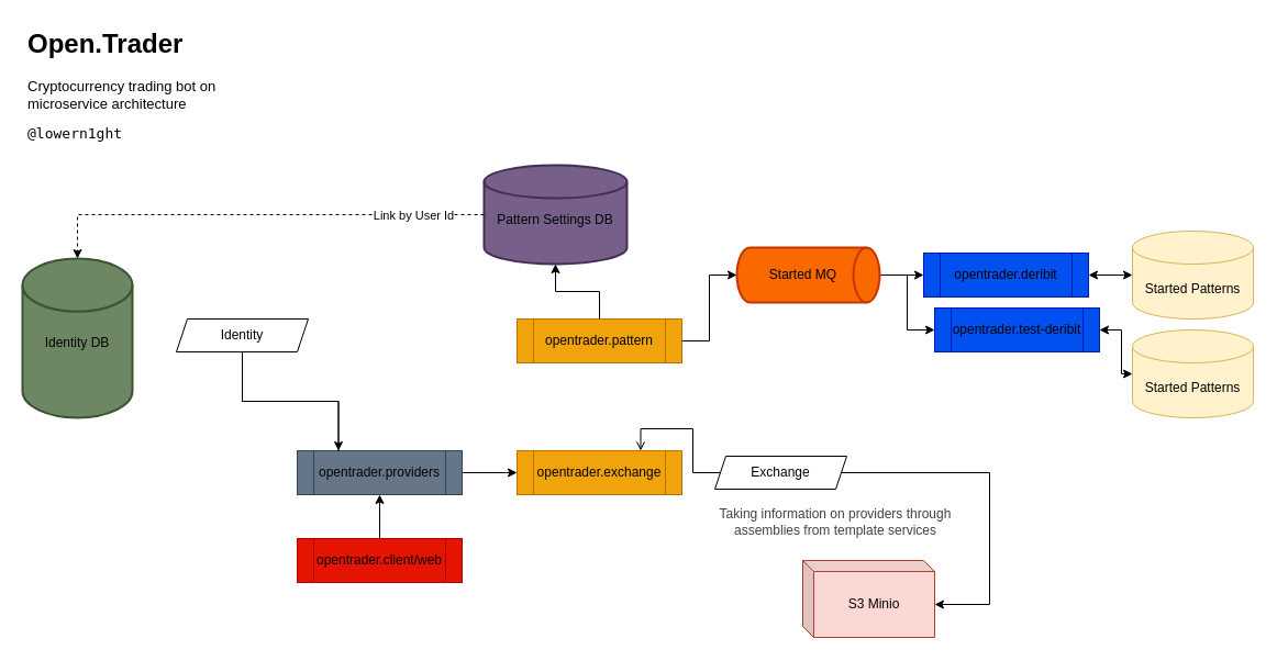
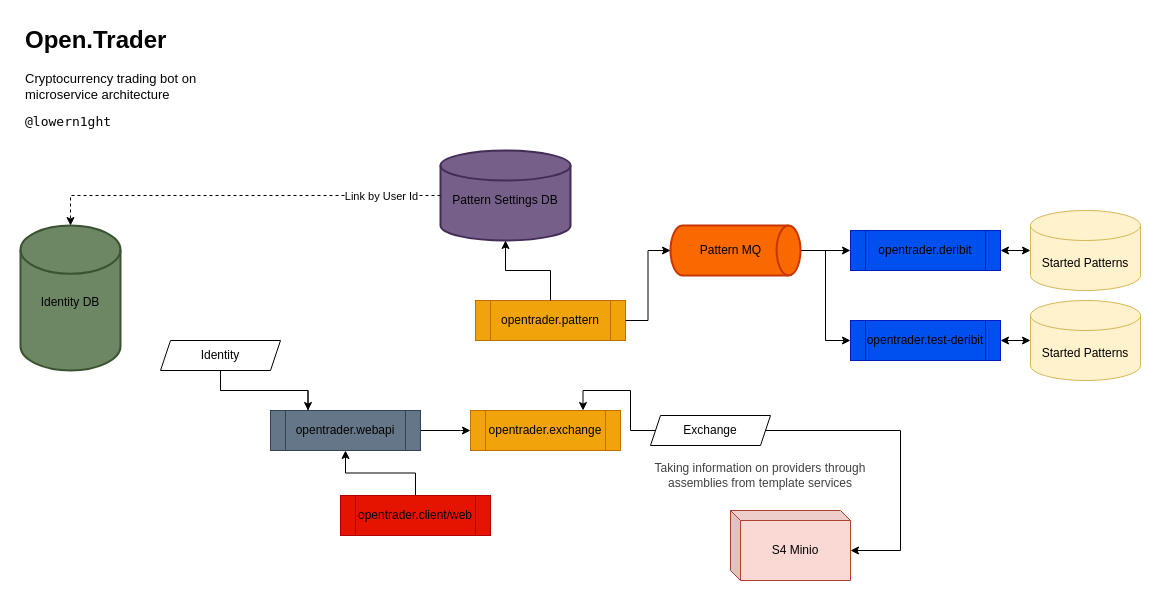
- <mxCell id="18" value="Started MQ" style="strokeWidth=2;html=1;shape=mxgraph.flowchart.direct_data;whiteSpace=wrap;spacingRight=9;fillColor=#fa6800;fontColor=#030303;strokeColor=#C73500;" parent="1" vertex="1"><mxGeometry x="670" y="225" width="130" height="50" as="geometry" /></mxCell>
+ <mxCell id="18" value="Pattern MQ" style="strokeWidth=2;html=1;shape=mxgraph.flowchart.direct_data;whiteSpace=wrap;spacingRight=9;fillColor=#fa6800;fontColor=#030303;strokeColor=#C73500;" parent="1" vertex="1"><mxGeometry x="670" y="225" width="130" height="50" as="geometry" /></mxCell>
- <mxCell id="21" value="opentrader.deribit" style="shape=process;whiteSpace=wrap;html=1;backgroundOutline=1;fillColor=#0050ef;strokeColor=#001DBC;fontColor=#030303;" parent="1" vertex="1"><mxGeometry x="840" y="230" width="150" height="40" as="geometry" /></mxCell>
+ <mxCell id="21" value="opentrader.deribit" style="shape=process;whiteSpace=wrap;html=1;backgroundOutline=1;fillColor=#0050ef;strokeColor=#001DBC;fontColor=#030303;" parent="1" vertex="1"><mxGeometry x="850" y="230" width="150" height="40" as="geometry" /></mxCell>
- <mxCell id="23" value="opentrader.test-deribit" style="shape=process;whiteSpace=wrap;html=1;backgroundOutline=1;fillColor=#0050ef;strokeColor=#001DBC;fontColor=#030303;" parent="1" vertex="1"><mxGeometry x="850" y="280" width="150" height="40" as="geometry" /></mxCell>
+ <mxCell id="23" value="opentrader.test-deribit" style="shape=process;whiteSpace=wrap;html=1;backgroundOutline=1;fillColor=#0050ef;strokeColor=#001DBC;fontColor=#030303;" parent="1" vertex="1"><mxGeometry x="850" y="320" width="150" height="40" as="geometry" /></mxCell>
- <mxCell id="8" value="Identity" style="shape=parallelogram;perimeter=parallelogramPerimeter;whiteSpace=wrap;html=1;fixedSize=1;size=10;fontColor=#030303;" parent="1" vertex="1"><mxGeometry x="160" y="290" width="120" height="30" as="geometry" /></mxCell>
+ <mxCell id="8" value="Identity" style="shape=parallelogram;perimeter=parallelogramPerimeter;whiteSpace=wrap;html=1;fixedSize=1;size=10;fontColor=#030303;" parent="1" vertex="1"><mxGeometry x="160" y="340" width="120" height="30" as="geometry" /></mxCell>
- <mxCell id="13" value="Identity DB" style="strokeWidth=2;html=1;shape=mxgraph.flowchart.database;whiteSpace=wrap;verticalAlign=middle;fillColor=#6d8764;fontColor=#030303;strokeColor=#3A5431;spacing=2;spacingTop=9;" parent="1" vertex="1"><mxGeometry x="20" y="235" width="100" height="145" as="geometry" /></mxCell>
+ <mxCell id="13" value="Identity DB" style="strokeWidth=2;html=1;shape=mxgraph.flowchart.database;whiteSpace=wrap;verticalAlign=middle;fillColor=#6d8764;fontColor=#030303;strokeColor=#3A5431;spacing=2;spacingTop=9;" parent="1" vertex="1"><mxGeometry x="20" y="225" width="100" height="145" as="geometry" /></mxCell>
- <mxCell id="12" value="opentrader.pattern" style="shape=process;whiteSpace=wrap;html=1;backgroundOutline=1;fillColor=#f0a30a;strokeColor=#BD7000;fontColor=#030303;" parent="1" vertex="1"><mxGeometry x="470" y="290" width="150" height="40" as="geometry" /></mxCell>
+ <mxCell id="12" value="opentrader.pattern" style="shape=process;whiteSpace=wrap;html=1;backgroundOutline=1;fillColor=#f0a30a;strokeColor=#BD7000;fontColor=#030303;" parent="1" vertex="1"><mxGeometry x="475" y="300" width="150" height="40" as="geometry" /></mxCell>
- <mxCell id="9" style="edgeStyle=orthogonalEdgeStyle;rounded=0;orthogonalLoop=1;jettySize=auto;html=1;entryX=0.75;entryY=0;entryDx=0;entryDy=0;fontColor=#030303;endArrow=open;" parent="1" source="10" target="11" edge="1"><mxGeometry relative="1" as="geometry" /></mxCell>
+ <mxCell id="9" style="edgeStyle=orthogonalEdgeStyle;rounded=0;orthogonalLoop=1;jettySize=auto;html=1;entryX=0.75;entryY=0;entryDx=0;entryDy=0;fontColor=#030303;" parent="1" source="10" target="11" edge="1"><mxGeometry relative="1" as="geometry" /></mxCell>
- <mxCell id="5" value="opentrader.providers" style="shape=process;whiteSpace=wrap;html=1;backgroundOutline=1;fillColor=#647687;strokeColor=#314354;fontColor=#030303;" parent="1" vertex="1"><mxGeometry x="270" y="410" width="150" height="40" as="geometry" /></mxCell>
+ <mxCell id="5" value="opentrader.webapi" style="shape=process;whiteSpace=wrap;html=1;backgroundOutline=1;fillColor=#647687;strokeColor=#314354;fontColor=#030303;" parent="1" vertex="1"><mxGeometry x="270" y="410" width="150" height="40" as="geometry" /></mxCell>
- <mxCell id="3" value="opentrader.client/web" style="shape=process;whiteSpace=wrap;html=1;backgroundOutline=1;fillColor=#e51400;strokeColor=#B20000;fontColor=#030303;" parent="1" vertex="1"><mxGeometry x="270" y="490" width="150" height="40" as="geometry" /></mxCell>
+ <mxCell id="3" value="opentrader.client/web" style="shape=process;whiteSpace=wrap;html=1;backgroundOutline=1;fillColor=#e51400;strokeColor=#B20000;fontColor=#030303;" parent="1" vertex="1"><mxGeometry x="340" y="495" width="150" height="40" as="geometry" /></mxCell>
- <mxCell id="28" value="&lt;font&gt;S3 Minio&lt;/font&gt;" style="shape=cube;whiteSpace=wrap;html=1;boundedLbl=1;backgroundOutline=1;darkOpacity=0.05;darkOpacity2=0.1;fillColor=#fad9d5;strokeColor=#ae4132;size=10;fontColor=#030303;" parent="1" vertex="1"><mxGeometry x="730" y="510" width="120" height="70" as="geometry" /></mxCell>
+ <mxCell id="28" value="&lt;font&gt;S4 Minio&lt;/font&gt;" style="shape=cube;whiteSpace=wrap;html=1;boundedLbl=1;backgroundOutline=1;darkOpacity=0.05;darkOpacity2=0.1;fillColor=#fad9d5;strokeColor=#ae4132;size=10;fontColor=#030303;" parent="1" vertex="1"><mxGeometry x="730" y="510" width="120" height="70" as="geometry" /></mxCell>
